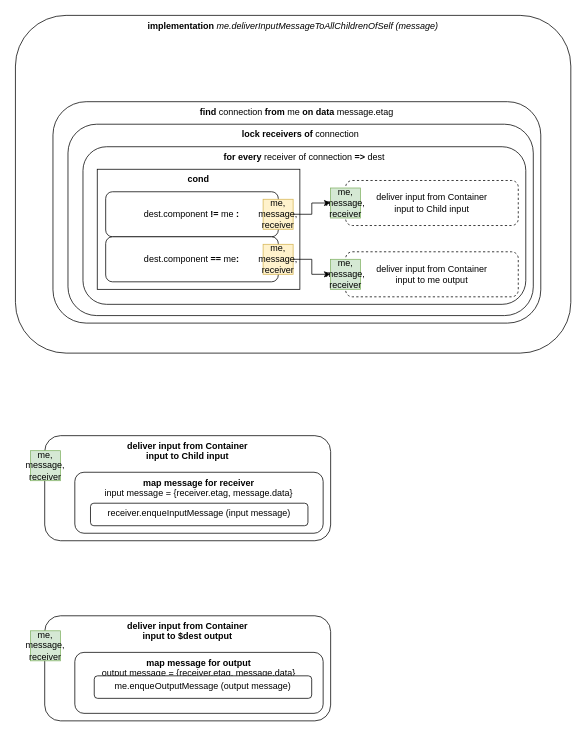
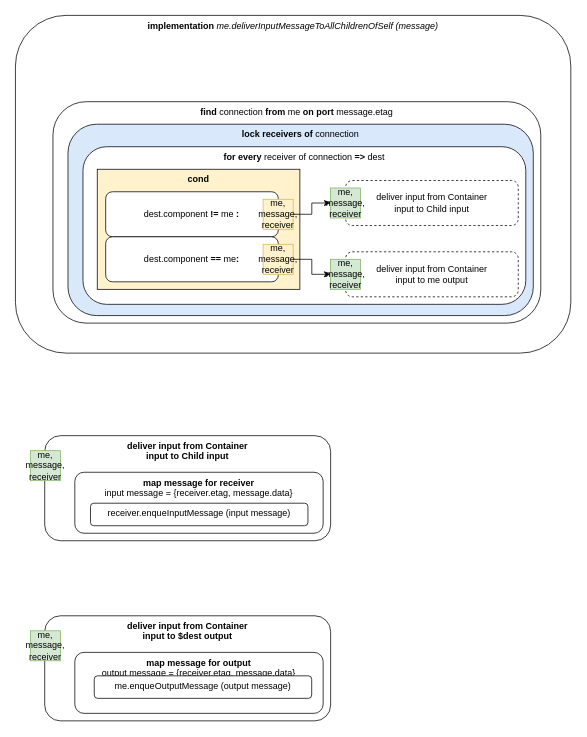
- <mxCell id="3" value="&lt;b&gt;find &lt;/b&gt;connection &lt;b&gt;from&lt;/b&gt;&amp;nbsp;me &lt;b&gt;on data &lt;/b&gt;message.etag" style="rounded=1;whiteSpace=wrap;html=1;verticalAlign=top;" parent="1" vertex="1"><mxGeometry x="70" y="135" width="650" height="295" as="geometry" /></mxCell>
+ <mxCell id="3" value="&lt;b&gt;find &lt;/b&gt;connection &lt;b&gt;from&lt;/b&gt;&amp;nbsp;me &lt;b&gt;on port &lt;/b&gt;message.etag" style="rounded=1;whiteSpace=wrap;html=1;verticalAlign=top;" parent="1" vertex="1"><mxGeometry x="70" y="135" width="650" height="295" as="geometry" /></mxCell>
- <mxCell id="4" value="&lt;b&gt;lock receivers of &lt;/b&gt;connection" style="rounded=1;whiteSpace=wrap;html=1;verticalAlign=top;" parent="1" vertex="1"><mxGeometry x="90" y="165" width="620" height="255" as="geometry" /></mxCell>
+ <mxCell id="4" value="&lt;b&gt;lock receivers of &lt;/b&gt;connection" style="rounded=1;whiteSpace=wrap;html=1;verticalAlign=top;fillColor=#dae8fc;" parent="1" vertex="1"><mxGeometry x="90" y="165" width="620" height="255" as="geometry" /></mxCell>
- <mxCell id="6" value="&lt;b&gt;cond&lt;/b&gt;" style="rounded=0;whiteSpace=wrap;html=1;verticalAlign=top;" parent="1" vertex="1"><mxGeometry x="129" y="225" width="270" height="160" as="geometry" /></mxCell>
+ <mxCell id="6" value="&lt;b&gt;cond&lt;/b&gt;" style="rounded=0;whiteSpace=wrap;html=1;verticalAlign=top;fillColor=#fff2cc;" parent="1" vertex="1"><mxGeometry x="129" y="225" width="270" height="160" as="geometry" /></mxCell>
